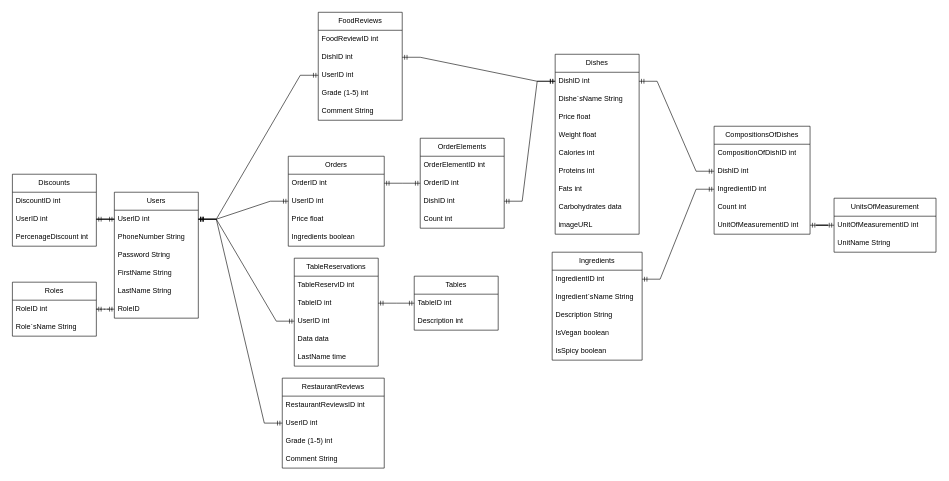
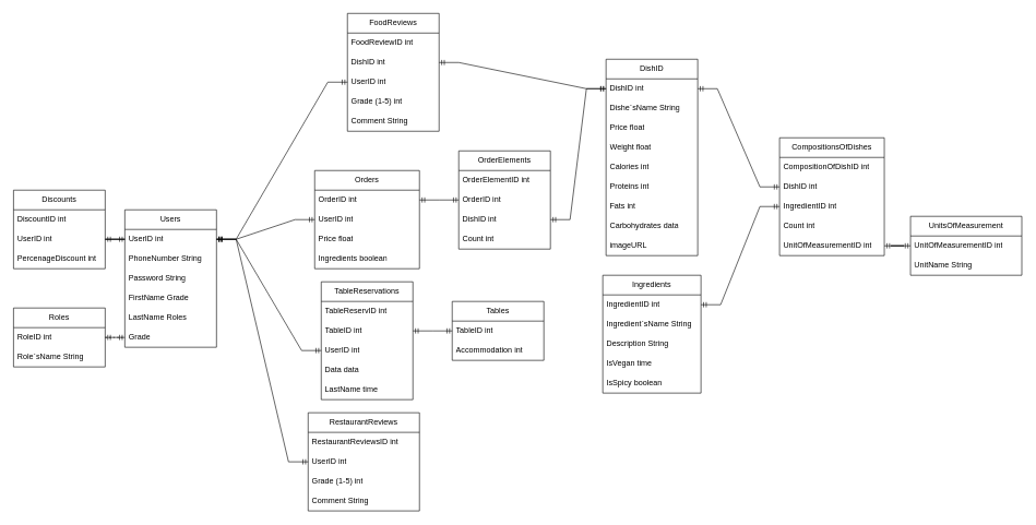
- <mxCell id="9" value="Dishes" style="swimlane;fontStyle=0;childLayout=stackLayout;horizontal=1;startSize=30;horizontalStack=0;resizeParent=1;resizeParentMax=0;resizeLast=0;collapsible=1;marginBottom=0;whiteSpace=wrap;html=1;" parent="1" vertex="1"><mxGeometry x="925" y="90" width="140" height="300" as="geometry" /></mxCell>
+ <mxCell id="9" value="DishID" style="swimlane;fontStyle=0;childLayout=stackLayout;horizontal=1;startSize=30;horizontalStack=0;resizeParent=1;resizeParentMax=0;resizeLast=0;collapsible=1;marginBottom=0;whiteSpace=wrap;html=1;" parent="1" vertex="1"><mxGeometry x="925" y="90" width="140" height="300" as="geometry" /></mxCell>
- <mxCell id="6" value="FirstName String" style="text;strokeColor=none;fillColor=none;align=left;verticalAlign=middle;spacingLeft=4;spacingRight=4;overflow=hidden;points=[[0,0.5],[1,0.5]];portConstraint=eastwest;rotatable=0;whiteSpace=wrap;html=1;" parent="2" vertex="1"><mxGeometry y="120" width="140" height="30" as="geometry" /></mxCell>
+ <mxCell id="6" value="FirstName Grade" style="text;strokeColor=none;fillColor=none;align=left;verticalAlign=middle;spacingLeft=4;spacingRight=4;overflow=hidden;points=[[0,0.5],[1,0.5]];portConstraint=eastwest;rotatable=0;whiteSpace=wrap;html=1;" parent="2" vertex="1"><mxGeometry y="120" width="140" height="30" as="geometry" /></mxCell>
- <mxCell id="7" value="LastName String" style="text;strokeColor=none;fillColor=none;align=left;verticalAlign=middle;spacingLeft=4;spacingRight=4;overflow=hidden;points=[[0,0.5],[1,0.5]];portConstraint=eastwest;rotatable=0;whiteSpace=wrap;html=1;" parent="2" vertex="1"><mxGeometry y="150" width="140" height="30" as="geometry" /></mxCell>
+ <mxCell id="7" value="LastName Roles" style="text;strokeColor=none;fillColor=none;align=left;verticalAlign=middle;spacingLeft=4;spacingRight=4;overflow=hidden;points=[[0,0.5],[1,0.5]];portConstraint=eastwest;rotatable=0;whiteSpace=wrap;html=1;" parent="2" vertex="1"><mxGeometry y="150" width="140" height="30" as="geometry" /></mxCell>
- <mxCell id="8" value="RoleID" style="text;strokeColor=none;fillColor=none;align=left;verticalAlign=middle;spacingLeft=4;spacingRight=4;overflow=hidden;points=[[0,0.5],[1,0.5]];portConstraint=eastwest;rotatable=0;whiteSpace=wrap;html=1;" parent="2" vertex="1"><mxGeometry y="180" width="140" height="30" as="geometry" /></mxCell>
+ <mxCell id="8" value="Grade" style="text;strokeColor=none;fillColor=none;align=left;verticalAlign=middle;spacingLeft=4;spacingRight=4;overflow=hidden;points=[[0,0.5],[1,0.5]];portConstraint=eastwest;rotatable=0;whiteSpace=wrap;html=1;" parent="2" vertex="1"><mxGeometry y="180" width="140" height="30" as="geometry" /></mxCell>
- <mxCell id="28" value="Description int" style="text;strokeColor=none;fillColor=none;align=left;verticalAlign=middle;spacingLeft=4;spacingRight=4;overflow=hidden;points=[[0,0.5],[1,0.5]];portConstraint=eastwest;rotatable=0;whiteSpace=wrap;html=1;" parent="26" vertex="1"><mxGeometry y="60" width="140" height="30" as="geometry" /></mxCell>
+ <mxCell id="28" value="Accommodation int" style="text;strokeColor=none;fillColor=none;align=left;verticalAlign=middle;spacingLeft=4;spacingRight=4;overflow=hidden;points=[[0,0.5],[1,0.5]];portConstraint=eastwest;rotatable=0;whiteSpace=wrap;html=1;" parent="26" vertex="1"><mxGeometry y="60" width="140" height="30" as="geometry" /></mxCell>
- <mxCell id="53" value="IsVegan boolean" style="text;strokeColor=none;fillColor=none;align=left;verticalAlign=middle;spacingLeft=4;spacingRight=4;overflow=hidden;points=[[0,0.5],[1,0.5]];portConstraint=eastwest;rotatable=0;whiteSpace=wrap;html=1;" parent="49" vertex="1"><mxGeometry y="120" width="150" height="30" as="geometry" /></mxCell>
+ <mxCell id="53" value="IsVegan time" style="text;strokeColor=none;fillColor=none;align=left;verticalAlign=middle;spacingLeft=4;spacingRight=4;overflow=hidden;points=[[0,0.5],[1,0.5]];portConstraint=eastwest;rotatable=0;whiteSpace=wrap;html=1;" parent="49" vertex="1"><mxGeometry y="120" width="150" height="30" as="geometry" /></mxCell>
